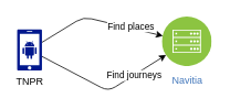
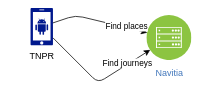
- <mxCell id="2" value="TNPR" style="aspect=fixed;pointerEvents=1;shadow=0;dashed=0;html=1;strokeColor=none;labelPosition=center;verticalLabelPosition=bottom;verticalAlign=top;align=center;fillColor=#00188D;shape=mxgraph.mscae.enterprise.android_phone" vertex="1" parent="1"><mxGeometry x="20" y="35" width="30" height="50" as="geometry" /></mxCell>
+ <mxCell id="2" value="TNPR" style="aspect=fixed;pointerEvents=1;shadow=0;dashed=0;html=1;strokeColor=none;labelPosition=center;verticalLabelPosition=bottom;verticalAlign=top;align=center;fillColor=#00188D;shape=mxgraph.mscae.enterprise.android_phone" vertex="1" parent="1"><mxGeometry x="40" y="10" width="30" height="50" as="geometry" /></mxCell>
